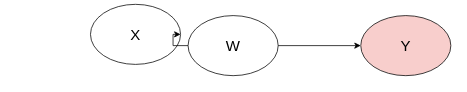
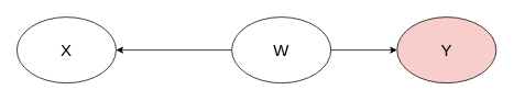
- <mxCell id="2" value="&lt;font style=&quot;font-size: 20px&quot;&gt;X&lt;/font&gt;" style="ellipse;whiteSpace=wrap;html=1;" parent="1" vertex="1"><mxGeometry x="120" y="5" width="120" height="80" as="geometry" /></mxCell>
+ <mxCell id="2" value="&lt;font style=&quot;font-size: 20px&quot;&gt;X&lt;/font&gt;" style="ellipse;whiteSpace=wrap;html=1;" parent="1" vertex="1"><mxGeometry x="20" y="20" width="120" height="80" as="geometry" /></mxCell>
- <mxCell id="5" value="&lt;font style=&quot;font-size: 20px&quot;&gt;W&lt;/font&gt;" style="ellipse;whiteSpace=wrap;html=1;" parent="1" vertex="1"><mxGeometry x="250" y="20" width="120" height="80" as="geometry" /></mxCell>
+ <mxCell id="5" value="&lt;font style=&quot;font-size: 20px&quot;&gt;W&lt;/font&gt;" style="ellipse;whiteSpace=wrap;html=1;" parent="1" vertex="1"><mxGeometry x="280" y="20" width="120" height="80" as="geometry" /></mxCell>
